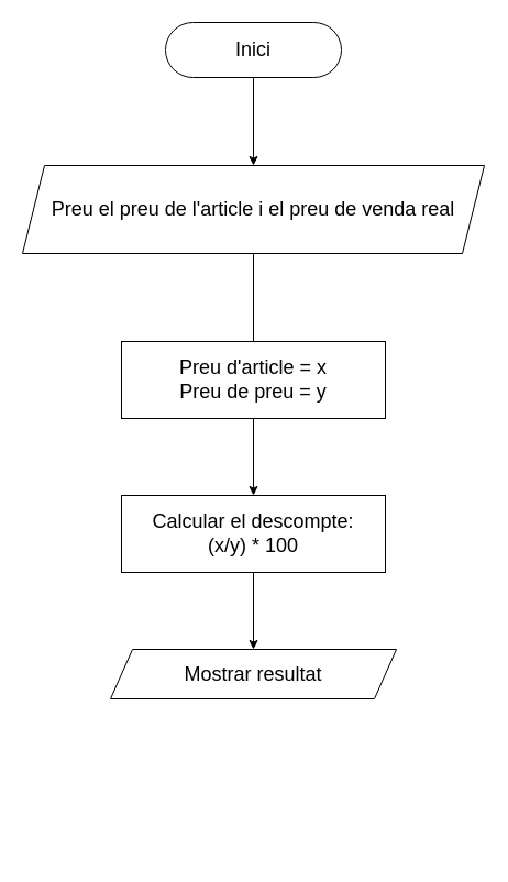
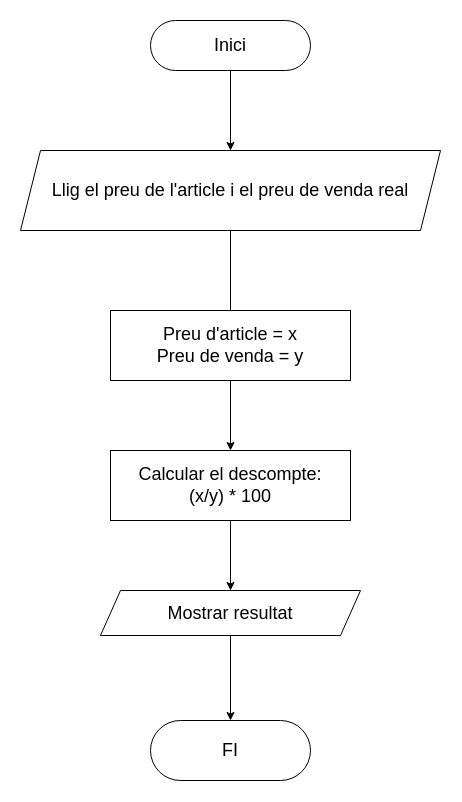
- <mxCell id="5" value="&lt;font style=&quot;font-size: 18px&quot;&gt;Preu el preu de l'article i el preu de venda real&lt;/font&gt;" style="shape=parallelogram;perimeter=parallelogramPerimeter;whiteSpace=wrap;html=1;fixedSize=1;" parent="1" vertex="1"><mxGeometry x="20" y="150" width="420" height="80" as="geometry" /></mxCell>
+ <mxCell id="5" value="&lt;font style=&quot;font-size: 18px&quot;&gt;Llig el preu de l'article i el preu de venda real&lt;/font&gt;" style="shape=parallelogram;perimeter=parallelogramPerimeter;whiteSpace=wrap;html=1;fixedSize=1;" parent="1" vertex="1"><mxGeometry x="20" y="150" width="420" height="80" as="geometry" /></mxCell>
- <mxCell id="7" value="&lt;font style=&quot;font-size: 18px&quot;&gt;Preu d'article = x&lt;br&gt;Preu de preu = y&lt;/font&gt;" style="rounded=0;whiteSpace=wrap;html=1;" parent="1" vertex="1"><mxGeometry x="110" y="310" width="240" height="70" as="geometry" /></mxCell>
+ <mxCell id="7" value="&lt;font style=&quot;font-size: 18px&quot;&gt;Preu d'article = x&lt;br&gt;Preu de venda = y&lt;/font&gt;" style="rounded=0;whiteSpace=wrap;html=1;" parent="1" vertex="1"><mxGeometry x="110" y="310" width="240" height="70" as="geometry" /></mxCell>
+ <mxCell id="10" style="edgeStyle=orthogonalEdgeStyle;rounded=0;orthogonalLoop=1;jettySize=auto;html=1;" edge="1" parent="1" source="11" target="12"><mxGeometry relative="1" as="geometry"><mxPoint x="230" y="720" as="targetPoint" /></mxGeometry></mxCell>
+ <mxCell id="12" value="&lt;font style=&quot;font-size: 18px&quot;&gt;FI&lt;/font&gt;" style="rounded=1;whiteSpace=wrap;html=1;arcSize=50;" vertex="1" parent="1"><mxGeometry x="150" y="720" width="160" height="60" as="geometry" /></mxCell>
